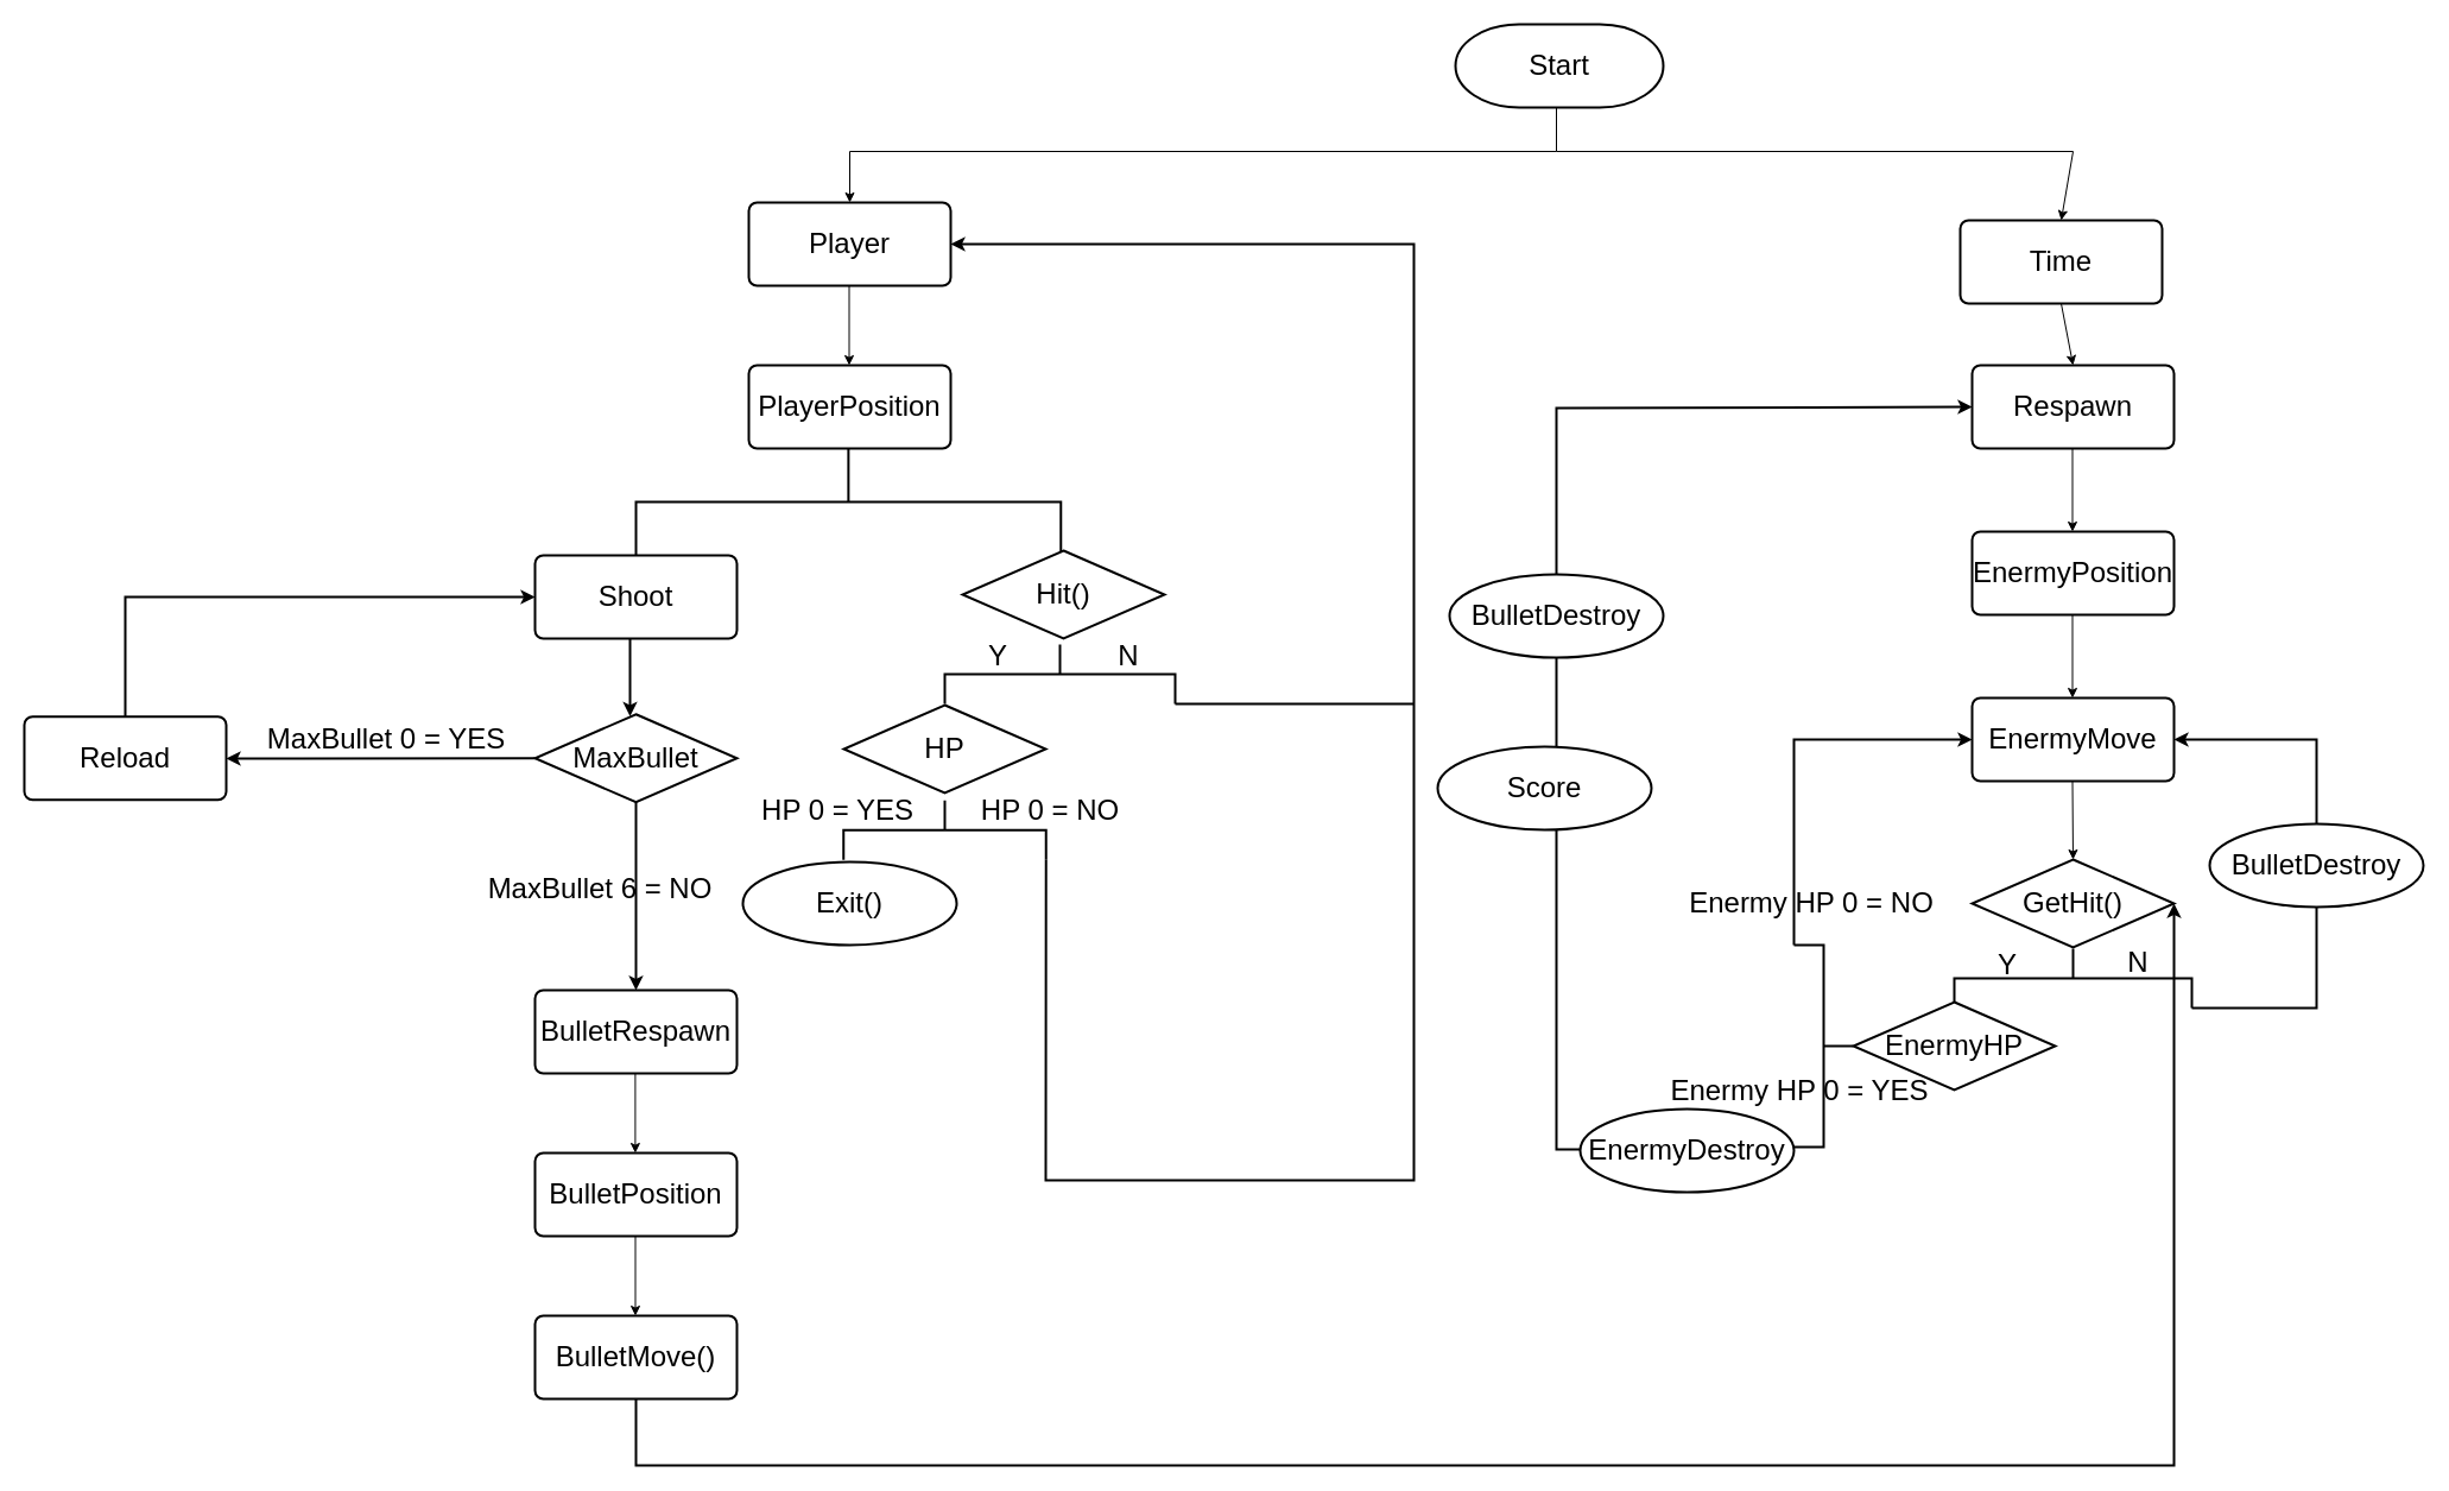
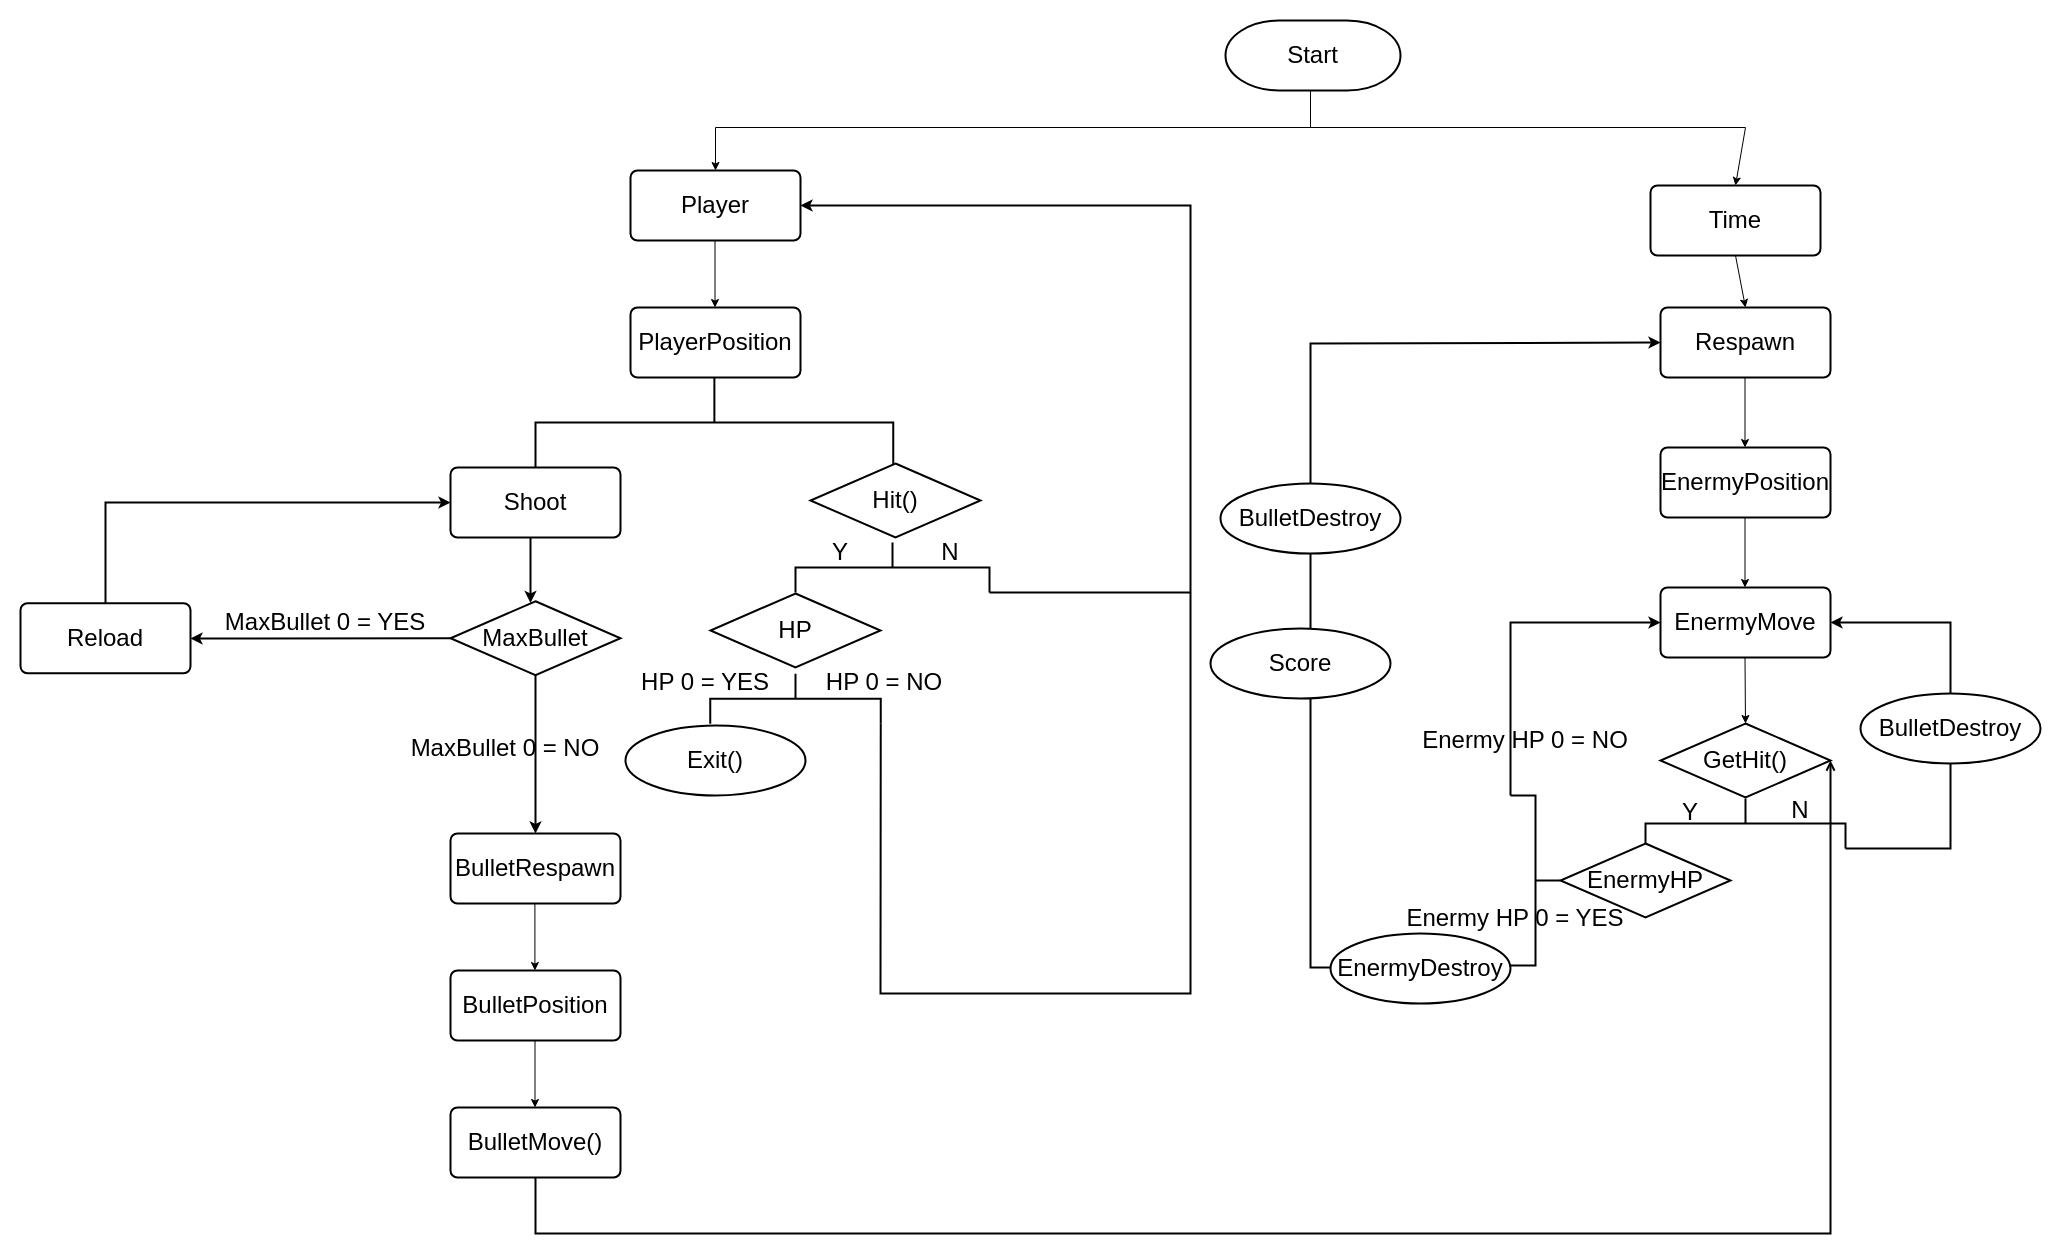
- <mxCell id="52" value="MaxBullet 6 = NO" style="text;html=1;strokeColor=none;fillColor=none;align=center;verticalAlign=middle;whiteSpace=wrap;rounded=0;fontSize=24;" vertex="1" parent="1"><mxGeometry x="380" y="733" width="250" height="30" as="geometry" /></mxCell>
+ <mxCell id="52" value="MaxBullet 0 = NO" style="text;html=1;strokeColor=none;fillColor=none;align=center;verticalAlign=middle;whiteSpace=wrap;rounded=0;fontSize=24;" vertex="1" parent="1"><mxGeometry x="380" y="733" width="250" height="30" as="geometry" /></mxCell>
- <mxCell id="54" value="Enermy HP 0 = NO" style="text;html=1;strokeColor=none;fillColor=none;align=center;verticalAlign=middle;whiteSpace=wrap;rounded=0;fontSize=24;" vertex="1" parent="1"><mxGeometry x="1400" y="745" width="250" height="30" as="geometry" /></mxCell>
+ <mxCell id="54" value="Enermy HP 0 = NO" style="text;html=1;strokeColor=none;fillColor=none;align=center;verticalAlign=middle;whiteSpace=wrap;rounded=0;fontSize=24;" vertex="1" parent="1"><mxGeometry x="1400" y="725" width="250" height="30" as="geometry" /></mxCell>
- <mxCell id="36" value="" style="endArrow=classic;html=1;rounded=0;sketch=0;fontSize=24;strokeWidth=2;entryX=1;entryY=0.5;entryDx=0;entryDy=0;entryPerimeter=0;exitX=0.5;exitY=1;exitDx=0;exitDy=0;" edge="1" parent="1" source="35" target="18"><mxGeometry width="50" height="50" relative="1" as="geometry"><mxPoint x="390" y="1167.5" as="sourcePoint" /><mxPoint x="1830" y="990.5" as="targetPoint" /><Array as="points"><mxPoint x="535" y="1233" /><mxPoint x="1830" y="1233" /></Array></mxGeometry></mxCell>
+ <mxCell id="36" value="" style="endArrow=open;html=1;rounded=0;sketch=0;fontSize=24;strokeWidth=2;entryX=1;entryY=0.5;entryDx=0;entryDy=0;entryPerimeter=0;exitX=0.5;exitY=1;exitDx=0;exitDy=0;" edge="1" parent="1" source="35" target="18"><mxGeometry width="50" height="50" relative="1" as="geometry"><mxPoint x="390" y="1167.5" as="sourcePoint" /><mxPoint x="1830" y="990.5" as="targetPoint" /><Array as="points"><mxPoint x="535" y="1233" /><mxPoint x="1830" y="1233" /></Array></mxGeometry></mxCell>
